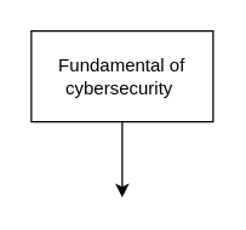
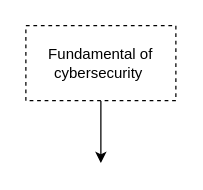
- <mxCell id="3" value="Fundamental of cybersecurity&amp;nbsp;" style="whiteSpace=wrap;html=1;" vertex="1" parent="1"><mxGeometry x="20" y="20" width="120" height="60" as="geometry" /></mxCell>
+ <mxCell id="3" value="Fundamental of cybersecurity&amp;nbsp;" style="whiteSpace=wrap;html=1;dashed=1;" vertex="1" parent="1"><mxGeometry x="20" y="20" width="120" height="60" as="geometry" /></mxCell>
